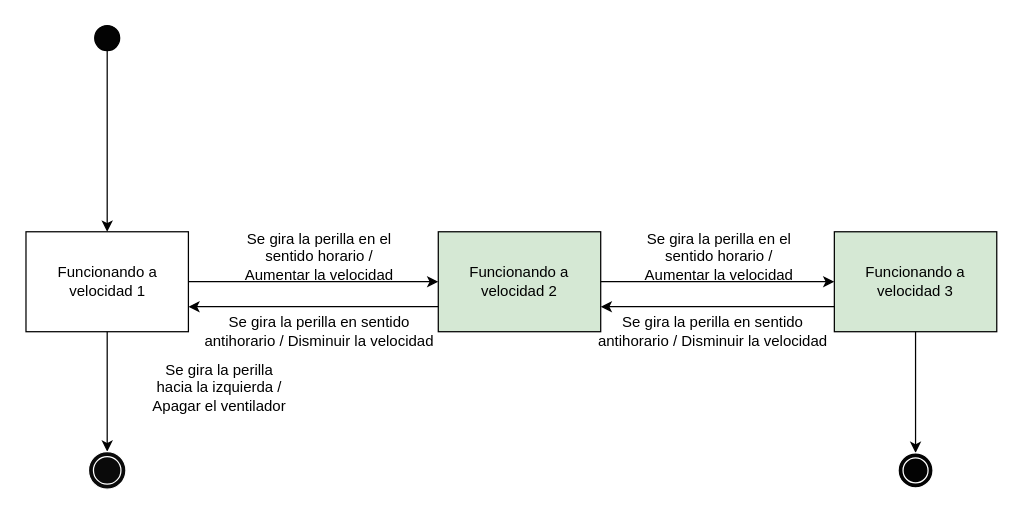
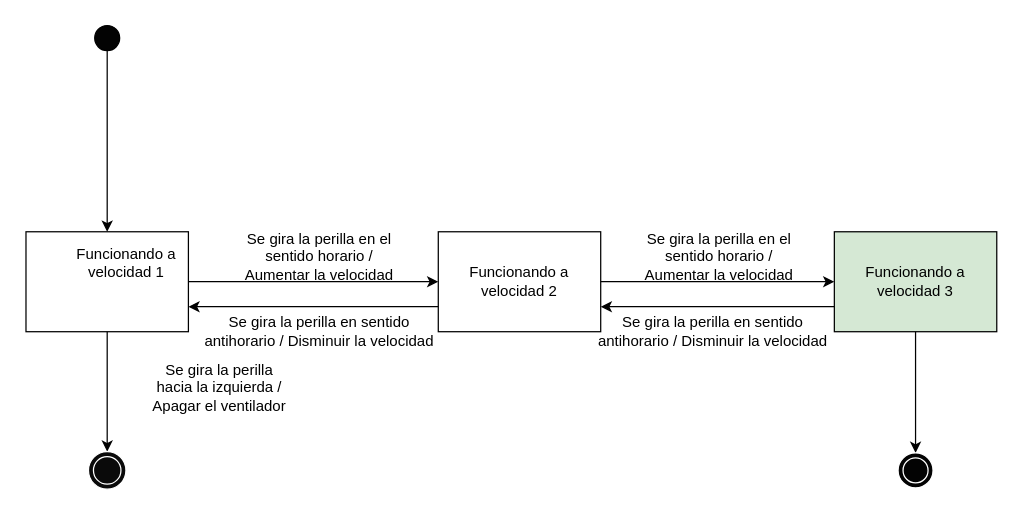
- <mxCell id="7" value="&lt;font style=&quot;vertical-align: inherit&quot;&gt;&lt;font style=&quot;vertical-align: inherit&quot;&gt;Funcionando a velocidad 1&lt;/font&gt;&lt;/font&gt;" style="text;html=1;strokeColor=none;fillColor=none;align=center;verticalAlign=middle;whiteSpace=wrap;rounded=0;" parent="1" vertex="1"><mxGeometry x="42.5" y="215" width="85" height="20" as="geometry" /></mxCell>
+ <mxCell id="7" value="&lt;font style=&quot;vertical-align: inherit&quot;&gt;&lt;font style=&quot;vertical-align: inherit&quot;&gt;Funcionando a velocidad 1&lt;/font&gt;&lt;/font&gt;" style="text;html=1;strokeColor=none;fillColor=none;align=center;verticalAlign=middle;whiteSpace=wrap;rounded=0;" parent="1" vertex="1"><mxGeometry x="57.5" y="200" width="85" height="20" as="geometry" /></mxCell>
- <mxCell id="5" value="Funcionando a velocidad 2" style="rounded=0;whiteSpace=wrap;html=1;fillColor=#d5e8d4;" parent="1" vertex="1"><mxGeometry x="350" y="185" width="130" height="80" as="geometry" /></mxCell>
+ <mxCell id="5" value="Funcionando a velocidad 2" style="rounded=0;whiteSpace=wrap;html=1;" parent="1" vertex="1"><mxGeometry x="350" y="185" width="130" height="80" as="geometry" /></mxCell>
